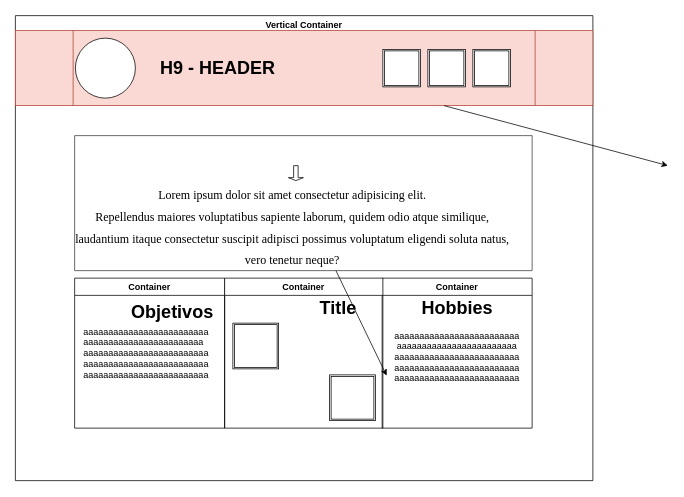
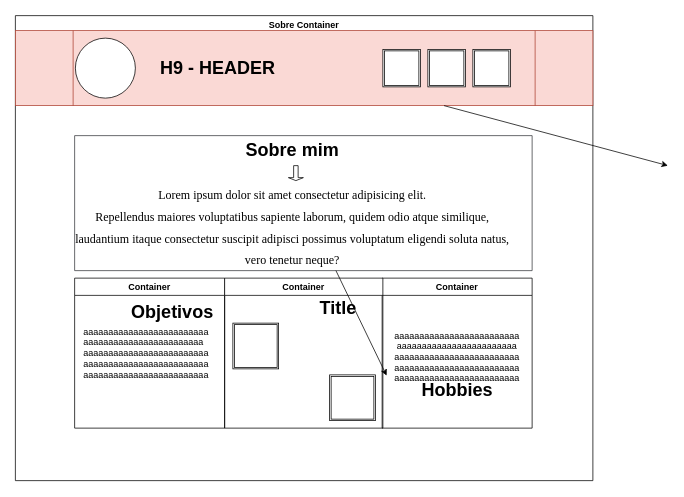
- <mxCell id="2" value="Vertical Container" style="swimlane;strokeColor=#000000;" vertex="1" parent="1"><mxGeometry x="20" y="20" width="770" height="620" as="geometry" /></mxCell>
+ <mxCell id="2" value="Sobre Container" style="swimlane;strokeColor=#000000;" vertex="1" parent="1"><mxGeometry x="20" y="20" width="770" height="620" as="geometry" /></mxCell>
+ <mxCell id="10" value="Sobre mim" style="text;strokeColor=none;fillColor=none;html=1;fontSize=24;fontStyle=1;verticalAlign=middle;align=center;fontColor=#000000;" vertex="1" parent="9"><mxGeometry x="240" width="100" height="40" as="geometry" /></mxCell>
- <mxCell id="17" value="Hobbies" style="text;strokeColor=none;fillColor=none;html=1;fontSize=24;fontStyle=1;verticalAlign=middle;align=center;fontColor=#000000;" vertex="1" parent="16"><mxGeometry x="50" y="20" width="100" height="40" as="geometry" /></mxCell>
+ <mxCell id="17" value="Hobbies" style="text;strokeColor=none;fillColor=none;html=1;fontSize=24;fontStyle=1;verticalAlign=middle;align=center;fontColor=#000000;" vertex="1" parent="16"><mxGeometry x="50" y="130" width="100" height="40" as="geometry" /></mxCell>
